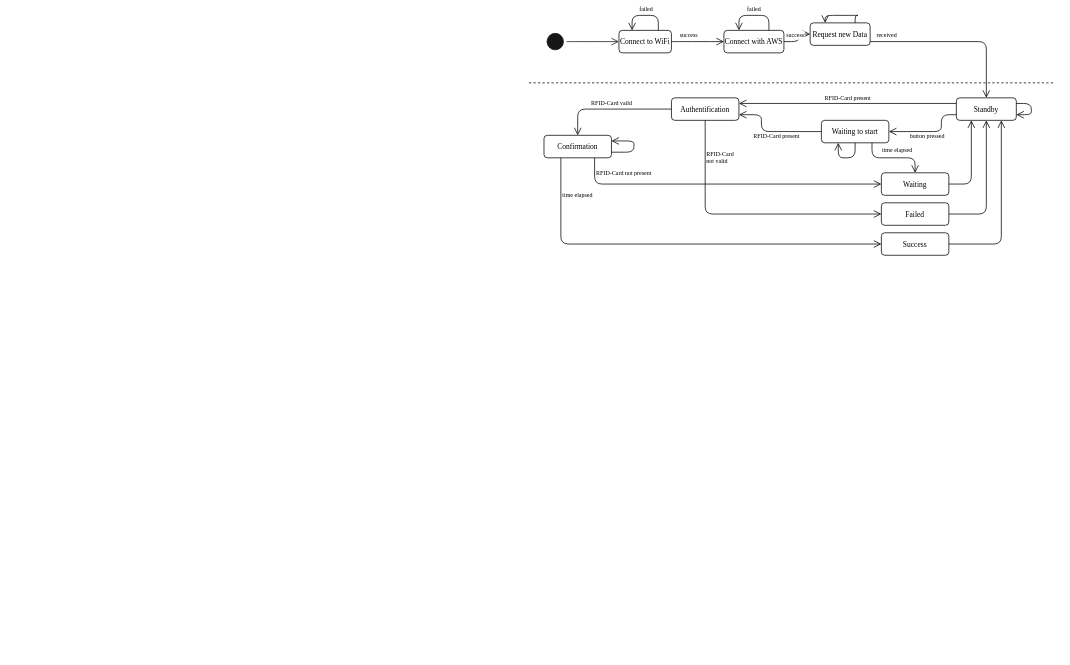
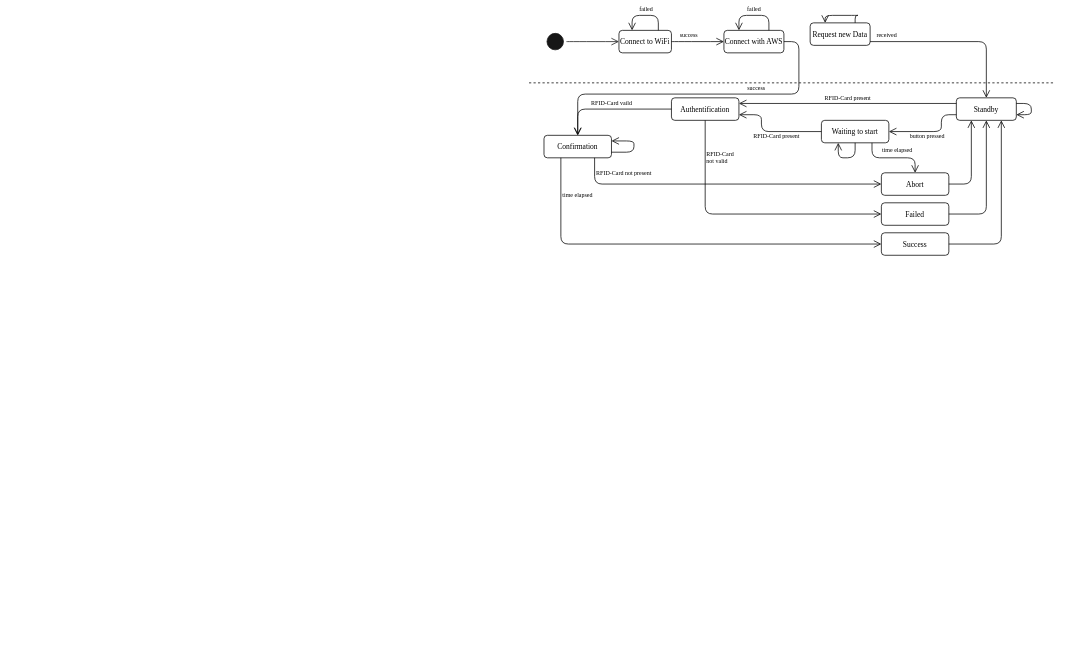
- <mxCell id="13" value="&lt;font style=&quot;font-size: 8px&quot;&gt;success&lt;/font&gt;" style="edgeStyle=orthogonalEdgeStyle;sketch=0;jumpStyle=none;orthogonalLoop=1;jettySize=auto;html=1;startArrow=none;startFill=0;startSize=8;endArrow=open;endFill=0;endSize=8;targetPerimeterSpacing=0;fontFamily=Verdana;fontSize=10;labelPosition=center;verticalLabelPosition=top;align=center;verticalAlign=bottom;exitX=1;exitY=0.5;exitDx=0;exitDy=0;rounded=1;" edge="1" parent="1" source="9" target="12"><mxGeometry x="-0.333" relative="1" as="geometry"><mxPoint x="1035" y="80" as="sourcePoint" /><mxPoint x="1095" y="80" as="targetPoint" /><mxPoint as="offset" /></mxGeometry></mxCell>
+ <mxCell id="13" value="&lt;font style=&quot;font-size: 8px&quot;&gt;success&lt;/font&gt;" style="edgeStyle=orthogonalEdgeStyle;sketch=0;jumpStyle=none;orthogonalLoop=1;jettySize=auto;html=1;startArrow=none;startFill=0;startSize=8;endArrow=open;endFill=0;endSize=8;targetPerimeterSpacing=0;fontFamily=Verdana;fontSize=10;labelPosition=center;verticalLabelPosition=top;align=center;verticalAlign=bottom;exitX=1;exitY=0.5;exitDx=0;exitDy=0;rounded=1;" edge="1" parent="1" source="9" target="29"><mxGeometry x="-0.333" relative="1" as="geometry"><mxPoint x="1035" y="80" as="sourcePoint" /><mxPoint x="1095" y="80" as="targetPoint" /><mxPoint as="offset" /></mxGeometry></mxCell>
- <mxCell id="32" value="&lt;span style=&quot;line-height: 100%&quot;&gt;Waiting&lt;/span&gt;" style="rounded=1;verticalAlign=middle;labelPosition=center;verticalLabelPosition=middle;align=center;labelBorderColor=none;whiteSpace=wrap;fontFamily=Verdana;html=1;fontSize=10;fillColor=none;" vertex="1" parent="1"><mxGeometry x="1175" y="230" width="90" height="30" as="geometry" /></mxCell>
+ <mxCell id="32" value="&lt;span style=&quot;line-height: 100%&quot;&gt;Abort&lt;/span&gt;" style="rounded=1;verticalAlign=middle;labelPosition=center;verticalLabelPosition=middle;align=center;labelBorderColor=none;whiteSpace=wrap;fontFamily=Verdana;html=1;fontSize=10;fillColor=none;" vertex="1" parent="1"><mxGeometry x="1175" y="230" width="90" height="30" as="geometry" /></mxCell>
